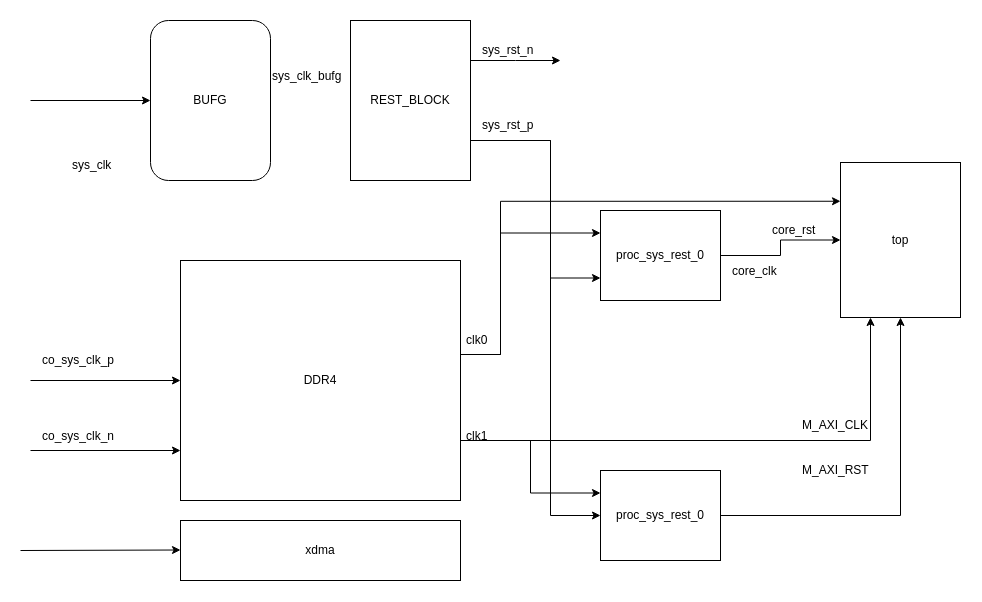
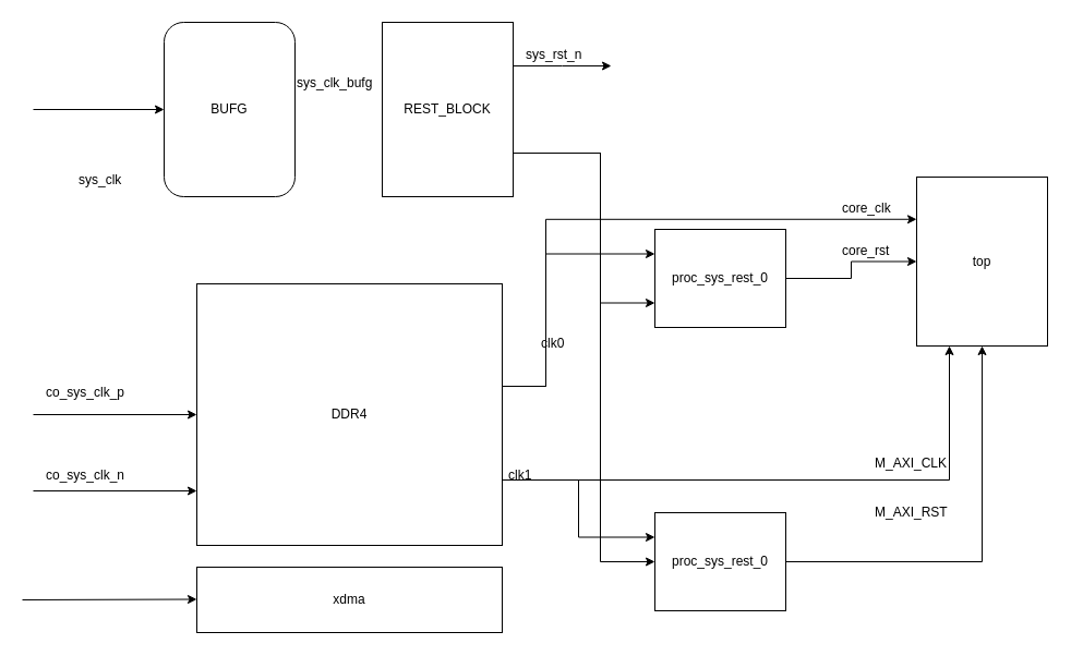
- <mxCell id="10" value="sys_rst_p" style="text;html=1;resizable=0;points=[];autosize=1;align=left;verticalAlign=top;spacingTop=-4;" vertex="1" parent="1"><mxGeometry x="480" y="115" width="70" height="20" as="geometry" /></mxCell>
- <mxCell id="30" value="core_clk" style="text;html=1;resizable=0;points=[];autosize=1;align=left;verticalAlign=top;spacingTop=-4;" vertex="1" parent="1"><mxGeometry x="730" y="261" width="60" height="20" as="geometry" /></mxCell>
+ <mxCell id="30" value="core_clk" style="text;html=1;resizable=0;points=[];autosize=1;align=left;verticalAlign=top;spacingTop=-4;" vertex="1" parent="1"><mxGeometry x="770" y="181" width="60" height="20" as="geometry" /></mxCell>
- <mxCell id="25" value="clk0" style="text;html=1;resizable=0;points=[];autosize=1;align=left;verticalAlign=top;spacingTop=-4;" vertex="1" parent="1"><mxGeometry x="464" y="330" width="40" height="20" as="geometry" /></mxCell>
+ <mxCell id="25" value="clk0" style="text;html=1;resizable=0;points=[];autosize=1;align=left;verticalAlign=top;spacingTop=-4;" vertex="1" parent="1"><mxGeometry x="494" y="305" width="40" height="20" as="geometry" /></mxCell>
